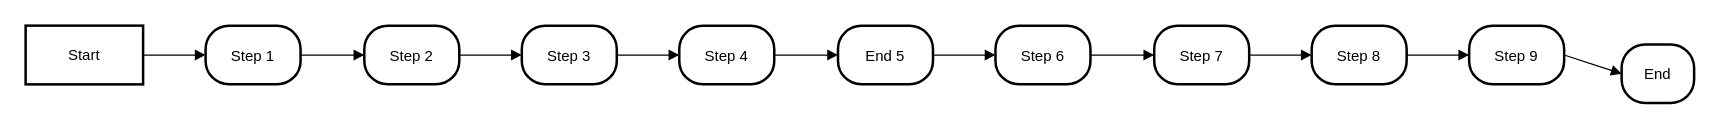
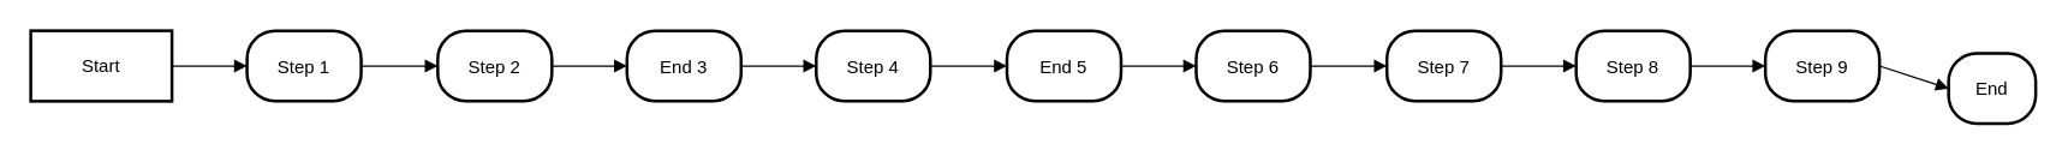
- <mxCell id="5" value="Step 3" style="rounded=1;arcSize=40;strokeWidth=2" vertex="1" parent="1"><mxGeometry x="417" y="20" width="76" height="47" as="geometry" /></mxCell>
+ <mxCell id="5" value="End 3" style="rounded=1;arcSize=40;strokeWidth=2" vertex="1" parent="1"><mxGeometry x="417" y="20" width="76" height="47" as="geometry" /></mxCell>
